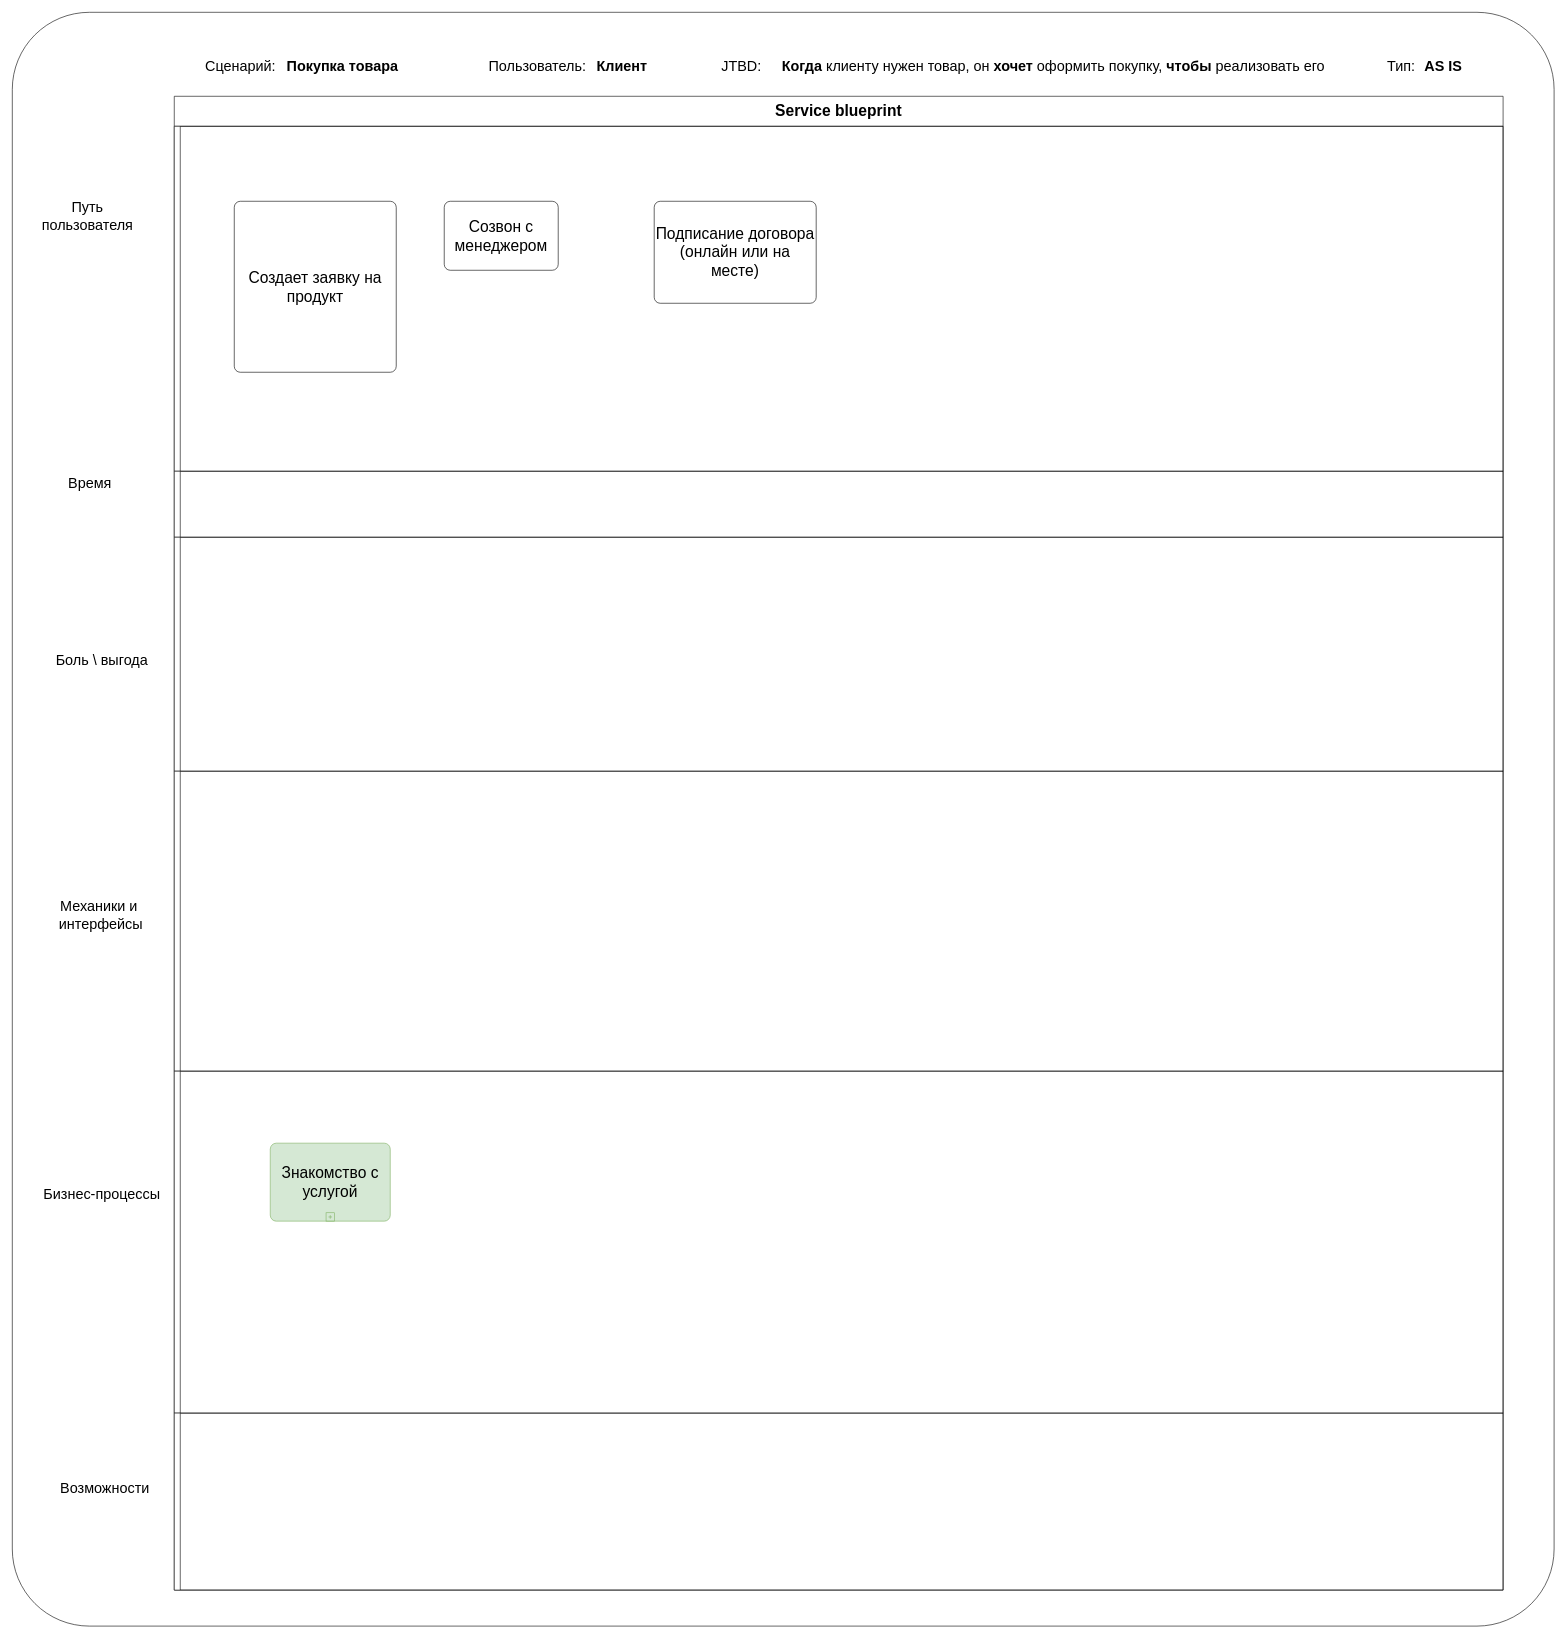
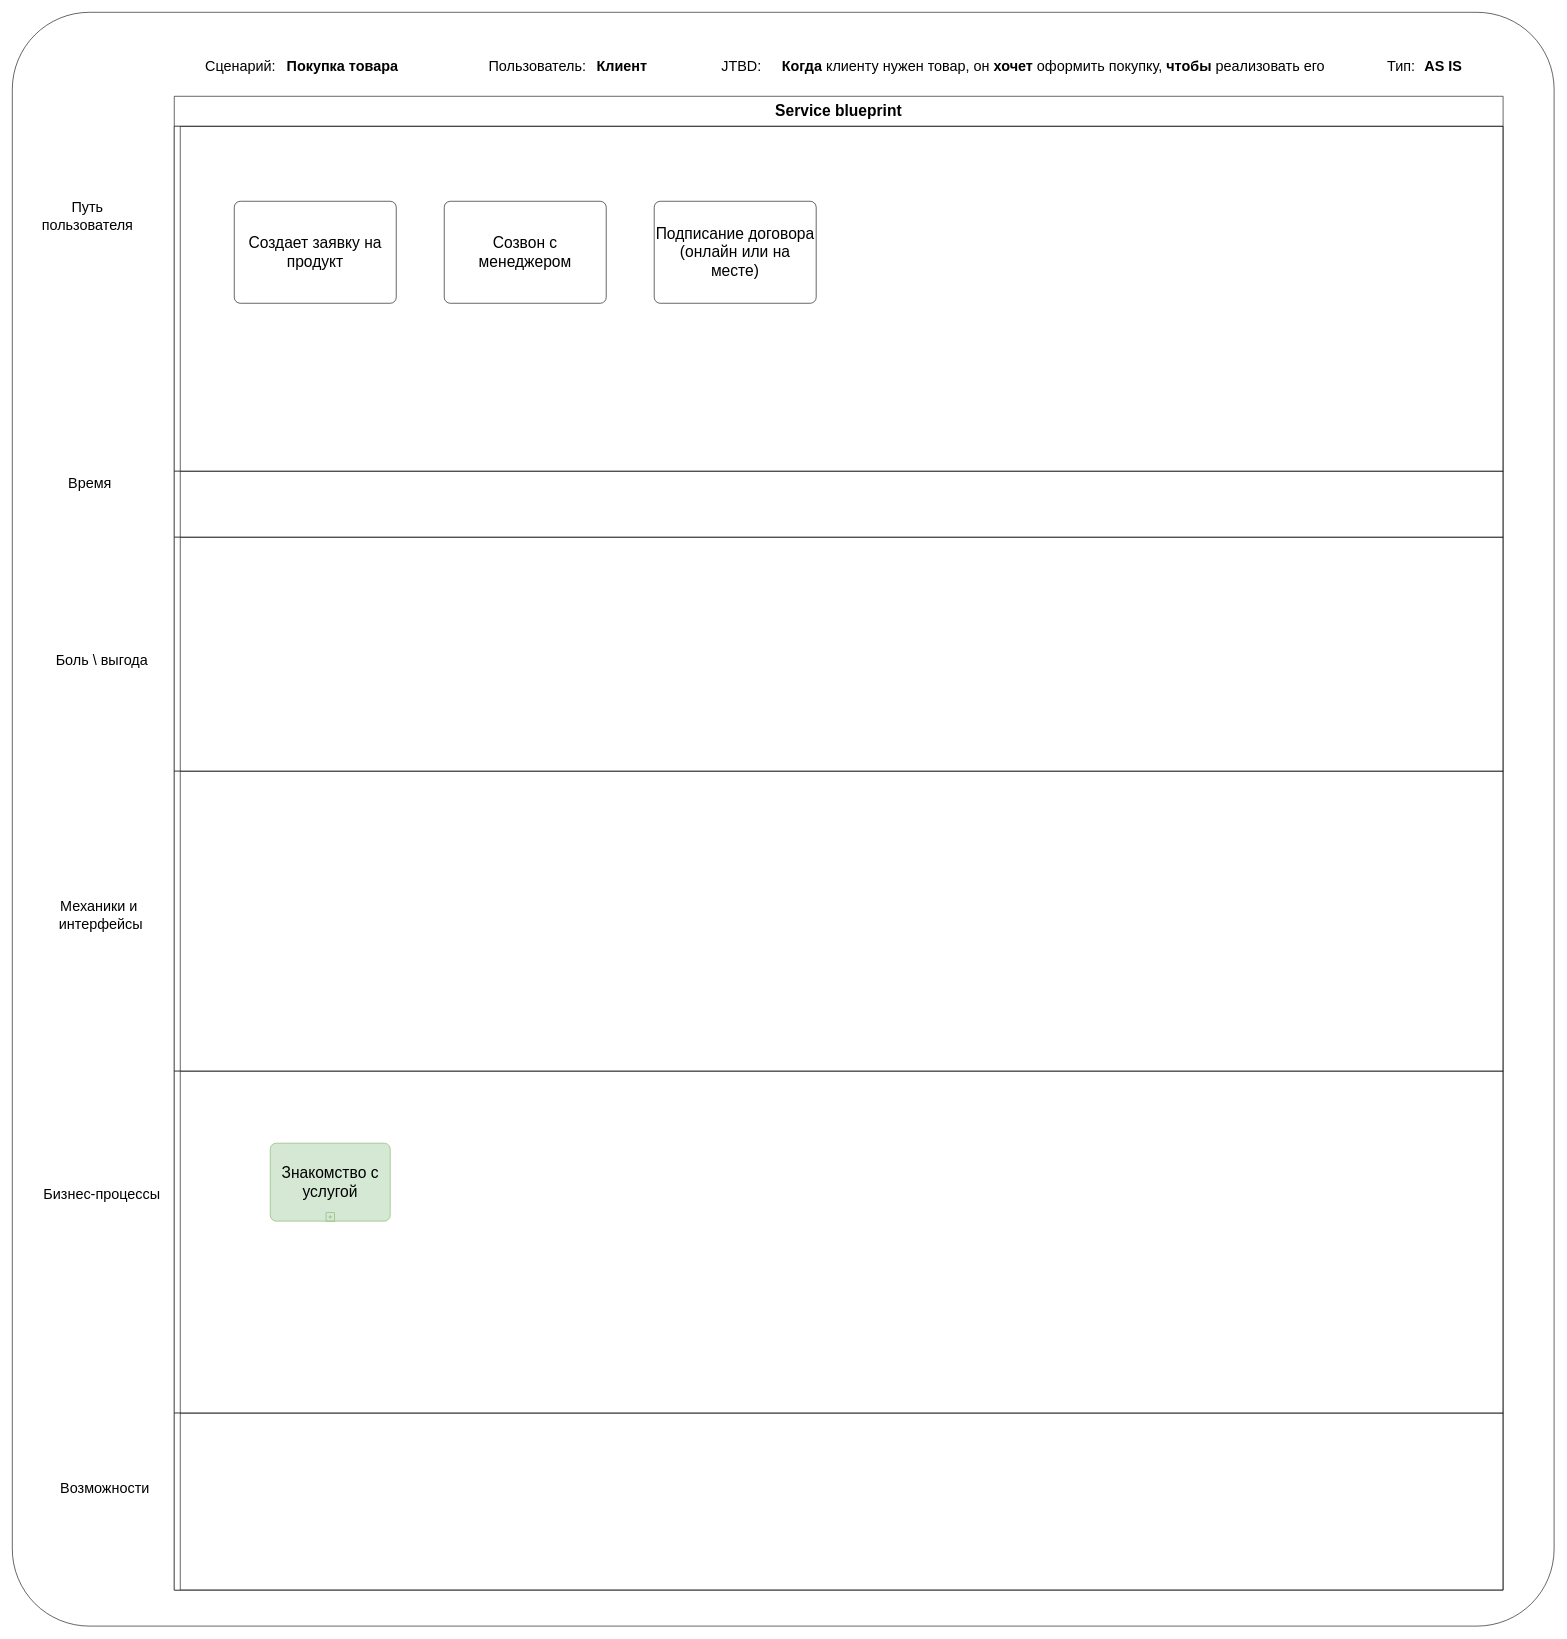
- <mxCell id="17" value="Созвон с менеджером" style="points=[[0.25,0,0],[0.5,0,0],[0.75,0,0],[1,0.25,0],[1,0.5,0],[1,0.75,0],[0.75,1,0],[0.5,1,0],[0.25,1,0],[0,0.75,0],[0,0.5,0],[0,0.25,0]];shape=mxgraph.bpmn.task;whiteSpace=wrap;rectStyle=rounded;size=10;html=1;container=1;expand=0;collapsible=0;taskMarker=abstract;fontSize=26;" vertex="1" parent="15"><mxGeometry x="450" y="125" width="190" height="115" as="geometry" /></mxCell>
+ <mxCell id="17" value="Созвон с менеджером" style="points=[[0.25,0,0],[0.5,0,0],[0.75,0,0],[1,0.25,0],[1,0.5,0],[1,0.75,0],[0.75,1,0],[0.5,1,0],[0.25,1,0],[0,0.75,0],[0,0.5,0],[0,0.25,0]];shape=mxgraph.bpmn.task;whiteSpace=wrap;rectStyle=rounded;size=10;html=1;container=1;expand=0;collapsible=0;taskMarker=abstract;fontSize=26;" vertex="1" parent="15"><mxGeometry x="450" y="125" width="270" height="170" as="geometry" /></mxCell>
- <mxCell id="16" value="Создает заявку на продукт" style="points=[[0.25,0,0],[0.5,0,0],[0.75,0,0],[1,0.25,0],[1,0.5,0],[1,0.75,0],[0.75,1,0],[0.5,1,0],[0.25,1,0],[0,0.75,0],[0,0.5,0],[0,0.25,0]];shape=mxgraph.bpmn.task;whiteSpace=wrap;rectStyle=rounded;size=10;html=1;container=1;expand=0;collapsible=0;taskMarker=abstract;fontSize=26;" parent="15" vertex="1"><mxGeometry x="100" y="125" width="270" height="285" as="geometry" /></mxCell>
+ <mxCell id="16" value="Создает заявку на продукт" style="points=[[0.25,0,0],[0.5,0,0],[0.75,0,0],[1,0.25,0],[1,0.5,0],[1,0.75,0],[0.75,1,0],[0.5,1,0],[0.25,1,0],[0,0.75,0],[0,0.5,0],[0,0.25,0]];shape=mxgraph.bpmn.task;whiteSpace=wrap;rectStyle=rounded;size=10;html=1;container=1;expand=0;collapsible=0;taskMarker=abstract;fontSize=26;" parent="15" vertex="1"><mxGeometry x="100" y="125" width="270" height="170" as="geometry" /></mxCell>
